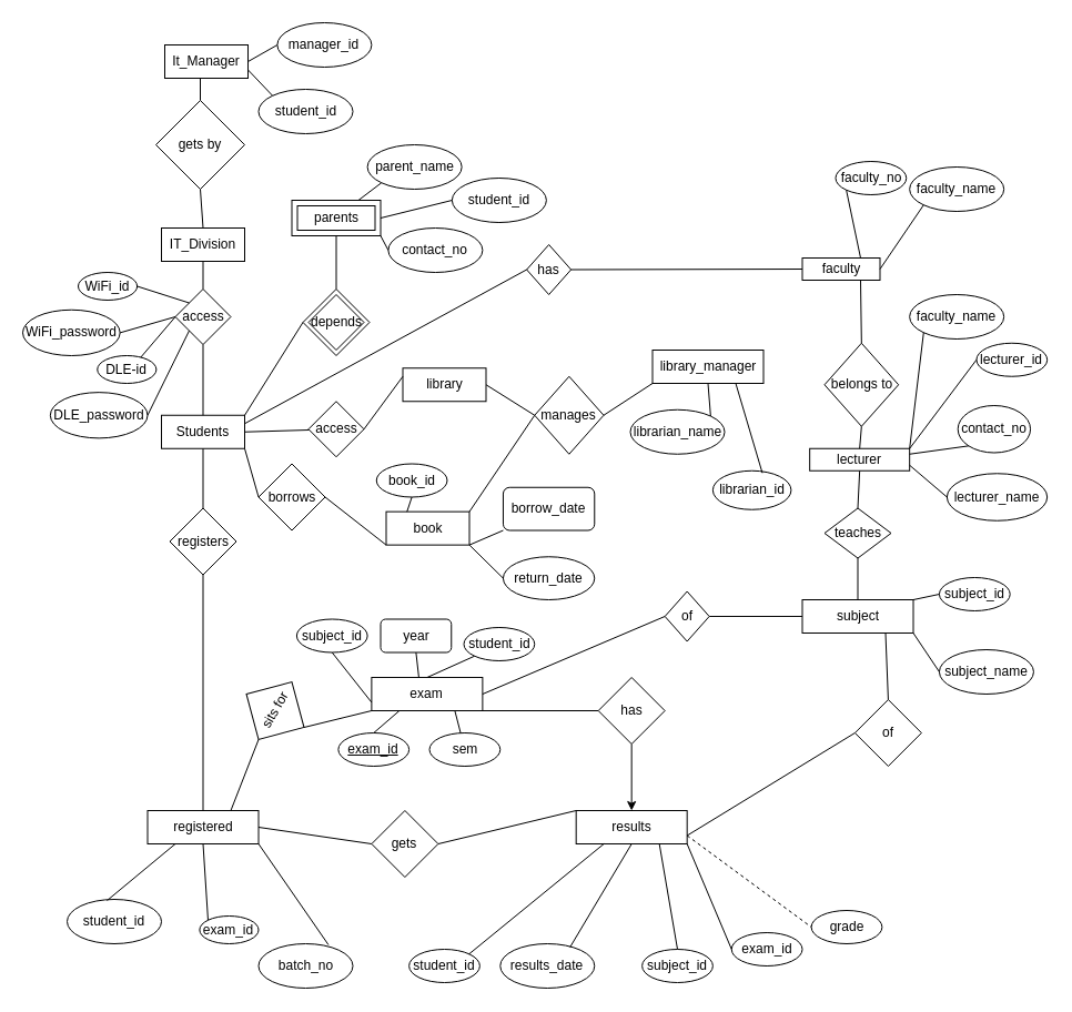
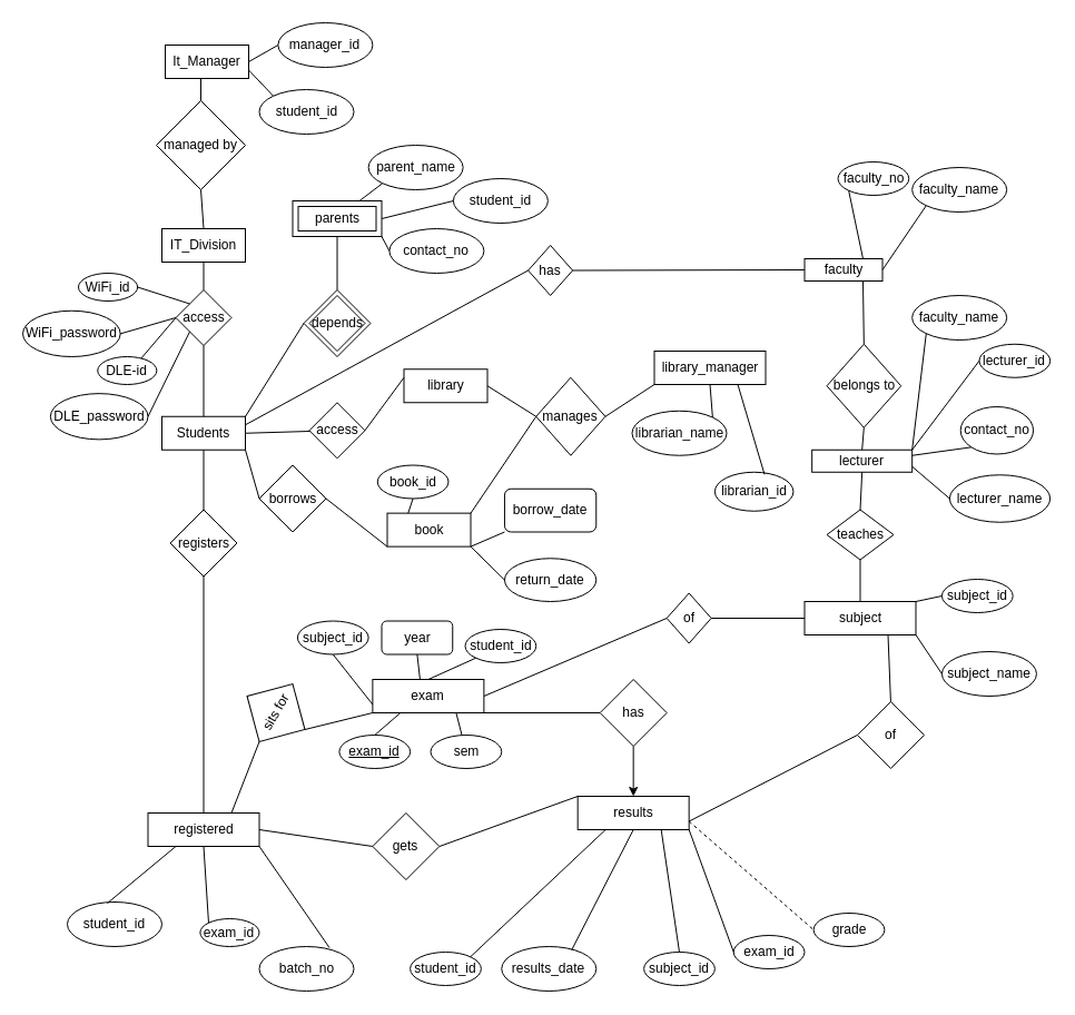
- <mxCell id="25" value="gets by" style="rhombus;whiteSpace=wrap;html=1;" vertex="1" parent="1"><mxGeometry x="140" y="90" width="80" height="80" as="geometry" /></mxCell>
+ <mxCell id="25" value="managed by" style="rhombus;whiteSpace=wrap;html=1;" vertex="1" parent="1"><mxGeometry x="140" y="90" width="80" height="80" as="geometry" /></mxCell>
- <mxCell id="6" value="results" style="rounded=0;whiteSpace=wrap;html=1;" vertex="1" parent="1"><mxGeometry x="518.67" y="730" width="100" height="30" as="geometry" /></mxCell>
+ <mxCell id="6" value="results" style="rounded=0;whiteSpace=wrap;html=1;" vertex="1" parent="1"><mxGeometry x="518.67" y="715" width="100" height="30" as="geometry" /></mxCell>
